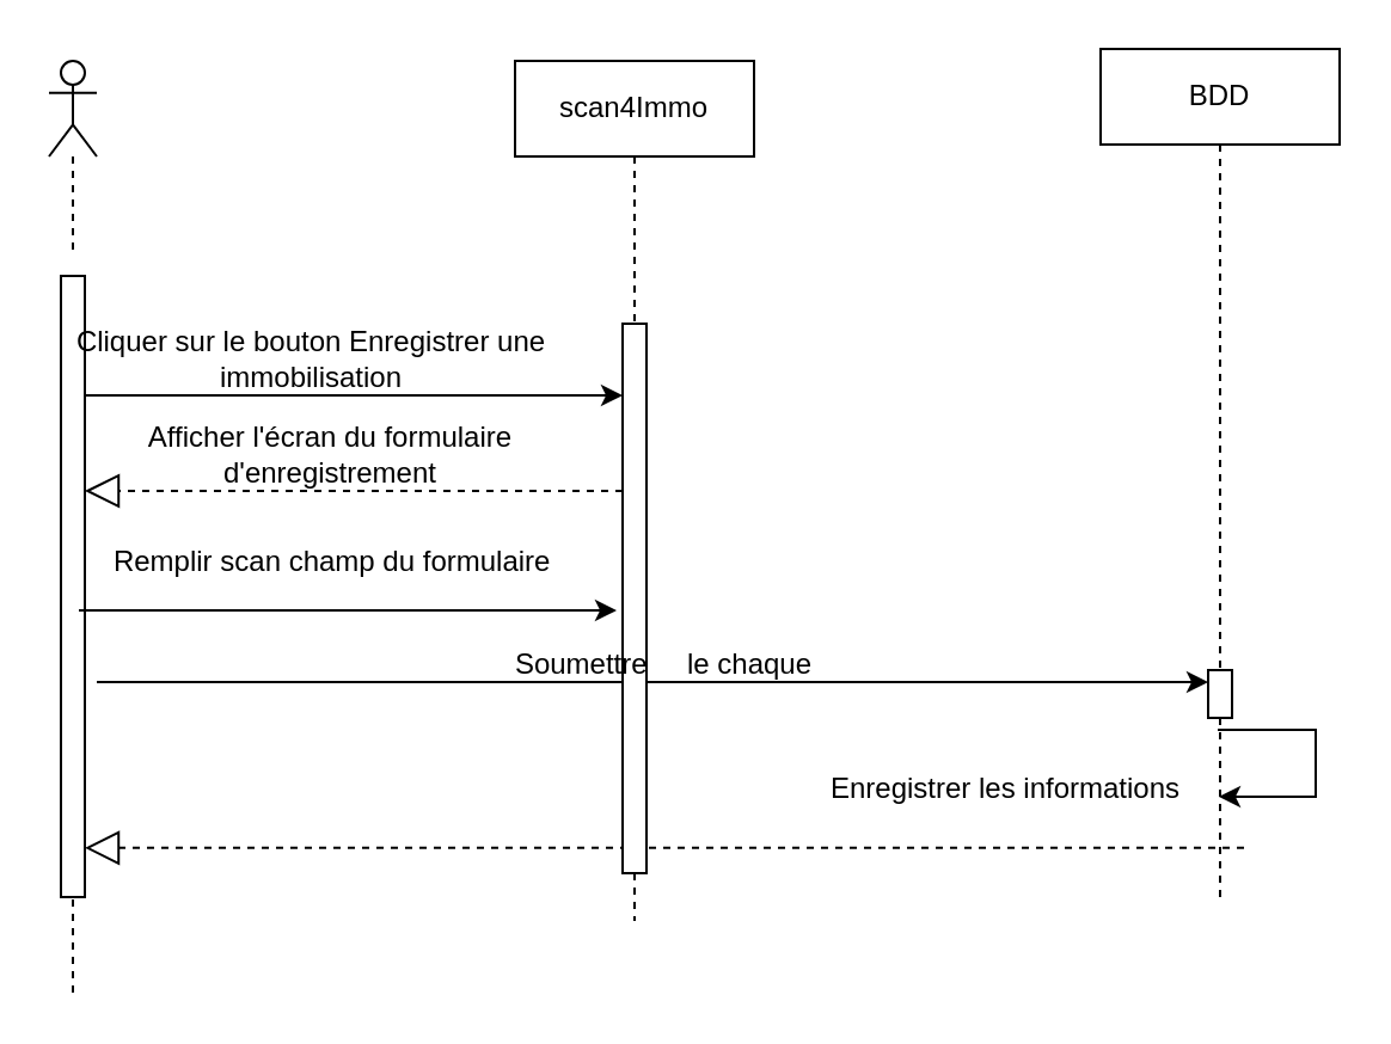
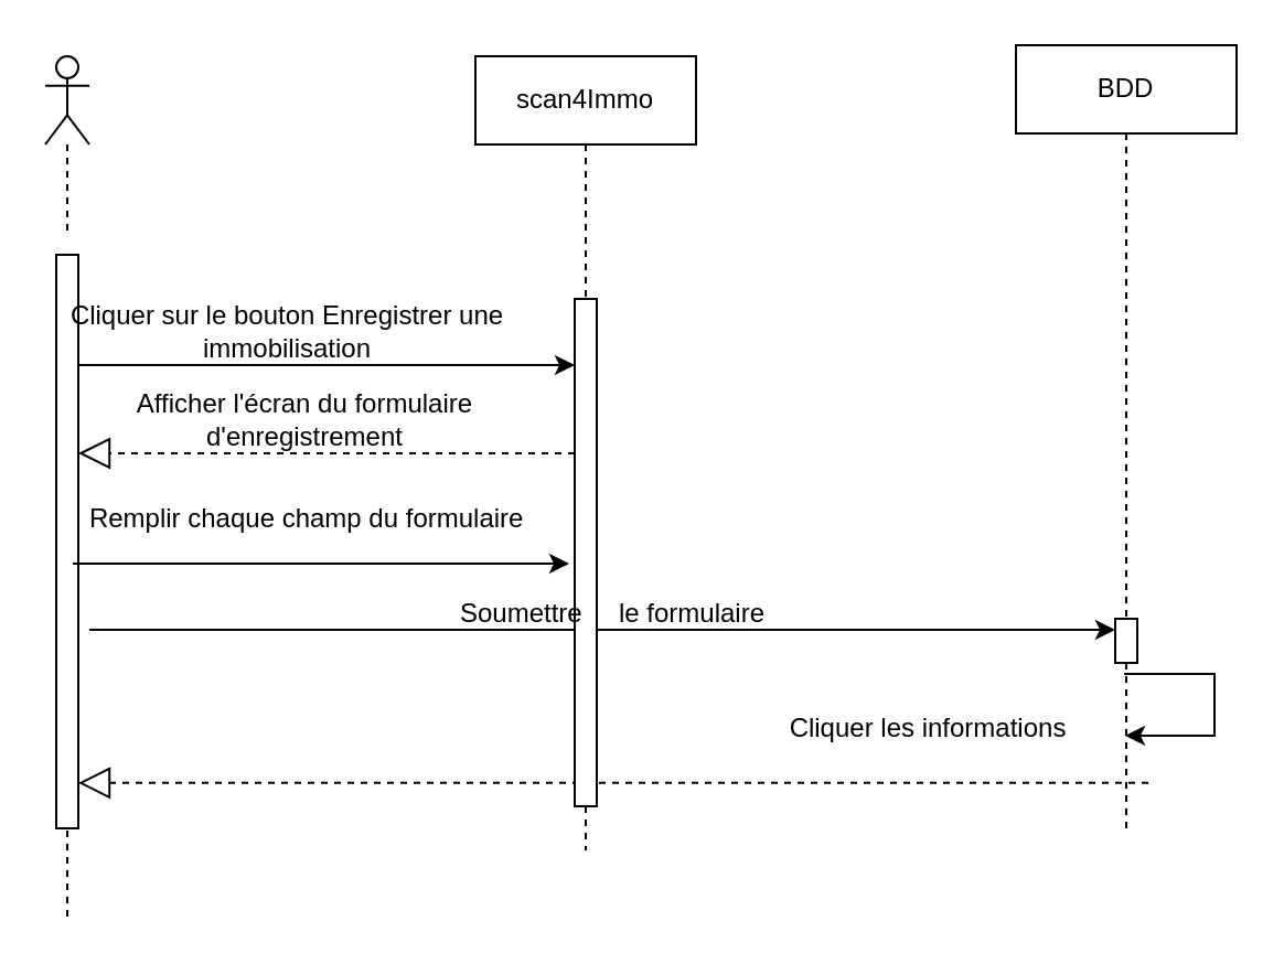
- <mxCell id="12" value="Remplir scan champ du formulaire&amp;nbsp;" style="text;html=1;align=center;verticalAlign=middle;resizable=0;points=[];autosize=1;strokeColor=none;fillColor=none;" parent="1" vertex="1"><mxGeometry x="25" y="220" width="230" height="30" as="geometry" /></mxCell>
+ <mxCell id="12" value="Remplir chaque champ du formulaire&amp;nbsp;" style="text;html=1;align=center;verticalAlign=middle;resizable=0;points=[];autosize=1;strokeColor=none;fillColor=none;" parent="1" vertex="1"><mxGeometry x="25" y="220" width="230" height="30" as="geometry" /></mxCell>
- <mxCell id="19" value="Soumettre&amp;nbsp; &amp;nbsp; &amp;nbsp;le chaque" style="text;strokeColor=none;align=center;fillColor=none;html=1;verticalAlign=middle;whiteSpace=wrap;rounded=0;" parent="1" vertex="1"><mxGeometry x="180" y="265" width="195" height="25" as="geometry" /></mxCell>
+ <mxCell id="19" value="Soumettre&amp;nbsp; &amp;nbsp; &amp;nbsp;le formulaire" style="text;strokeColor=none;align=center;fillColor=none;html=1;verticalAlign=middle;whiteSpace=wrap;rounded=0;" parent="1" vertex="1"><mxGeometry x="180" y="265" width="195" height="25" as="geometry" /></mxCell>
- <mxCell id="18" value="Enregistrer les informations" style="text;html=1;align=center;verticalAlign=middle;resizable=0;points=[];autosize=1;strokeColor=none;fillColor=none;" vertex="1" parent="1"><mxGeometry x="330" y="315" width="180" height="30" as="geometry" /></mxCell>
+ <mxCell id="18" value="Cliquer les informations" style="text;html=1;align=center;verticalAlign=middle;resizable=0;points=[];autosize=1;strokeColor=none;fillColor=none;" vertex="1" parent="1"><mxGeometry x="330" y="315" width="180" height="30" as="geometry" /></mxCell>
